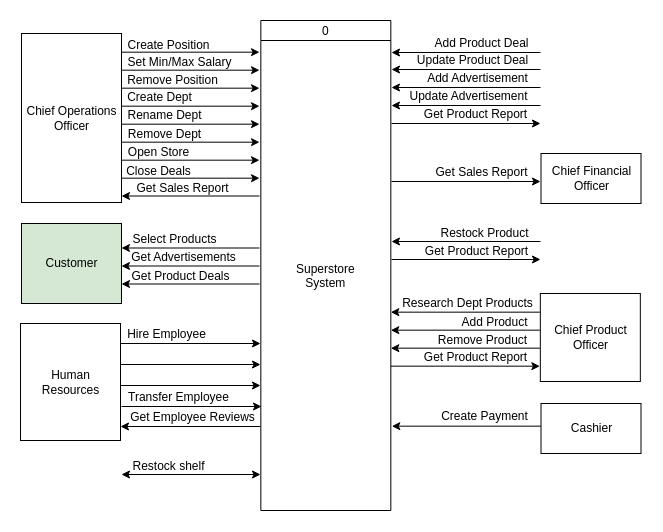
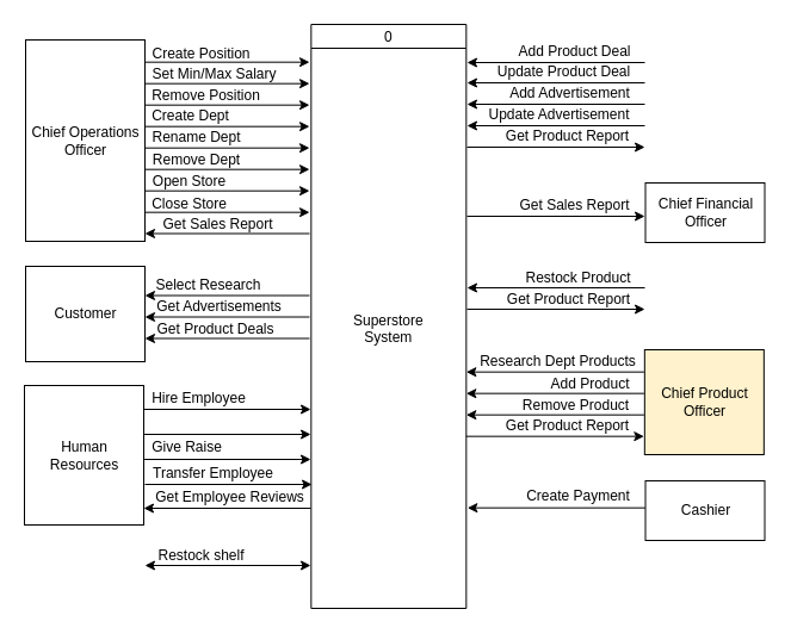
- <mxCell id="41" value="Close Deals" style="text;html=1;align=center;verticalAlign=middle;resizable=0;points=[];autosize=1;strokeColor=none;" vertex="1" parent="25"><mxGeometry x="97" y="127.68" width="80" height="20" as="geometry" /></mxCell>
+ <mxCell id="41" value="Close Store" style="text;html=1;align=center;verticalAlign=middle;resizable=0;points=[];autosize=1;strokeColor=none;" vertex="1" parent="25"><mxGeometry x="97" y="127.68" width="80" height="20" as="geometry" /></mxCell>
- <mxCell id="19" value="Select Products" style="text;html=1;align=center;verticalAlign=middle;resizable=0;points=[];autosize=1;strokeColor=none;" vertex="1" parent="17"><mxGeometry x="103" y="6" width="100" height="20" as="geometry" /></mxCell>
+ <mxCell id="19" value="Select Research" style="text;html=1;align=center;verticalAlign=middle;resizable=0;points=[];autosize=1;strokeColor=none;" vertex="1" parent="17"><mxGeometry x="103" y="6" width="100" height="20" as="geometry" /></mxCell>
- <mxCell id="18" value="Customer" style="html=1;dashed=0;whitespace=wrap;fillColor=#d5e8d4;" vertex="1" parent="17"><mxGeometry width="100" height="80" as="geometry" /></mxCell>
+ <mxCell id="18" value="Customer" style="html=1;dashed=0;whitespace=wrap;" vertex="1" parent="17"><mxGeometry width="100" height="80" as="geometry" /></mxCell>
- <mxCell id="5" value="Chief Product&lt;br&gt;Officer" style="html=1;dashed=0;whitespace=wrap;" vertex="1" parent="4"><mxGeometry x="149.5" width="100" height="88" as="geometry" /></mxCell>
+ <mxCell id="5" value="Chief Product&lt;br&gt;Officer" style="html=1;dashed=0;whitespace=wrap;fillColor=#fff2cc;" vertex="1" parent="4"><mxGeometry x="149.5" width="100" height="88" as="geometry" /></mxCell>
+ <mxCell id="75" value="Give Raise" style="text;html=1;align=center;verticalAlign=middle;resizable=0;points=[];autosize=1;strokeColor=none;" vertex="1" parent="69"><mxGeometry x="101" y="42" width="70" height="20" as="geometry" /></mxCell>
